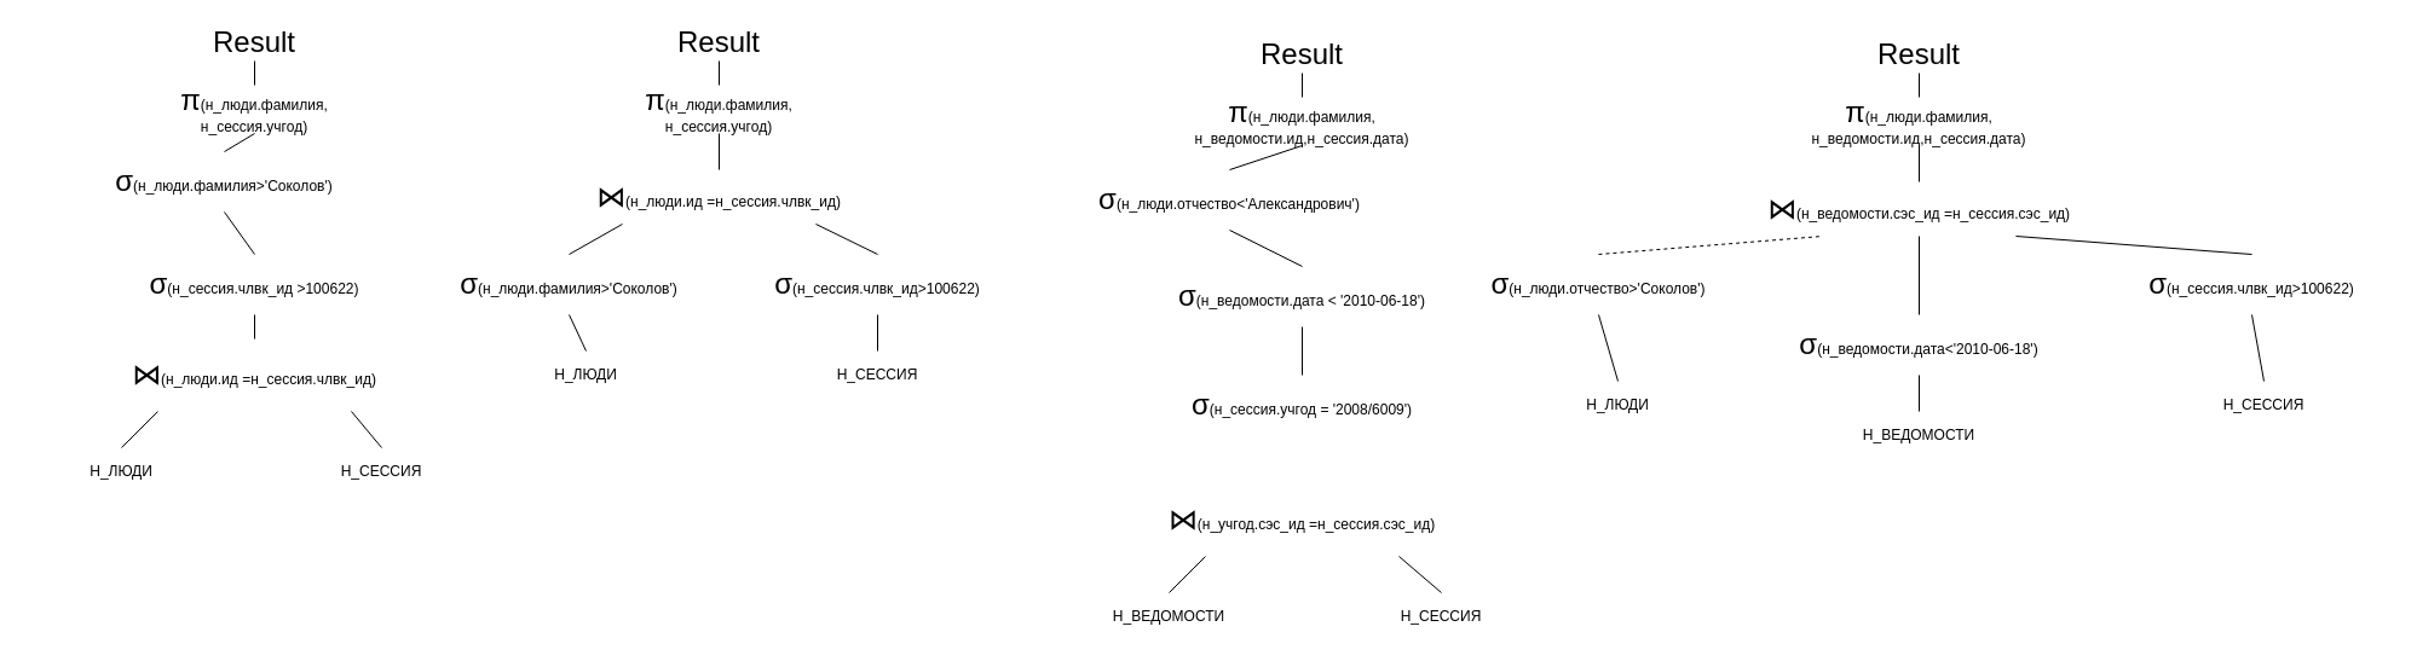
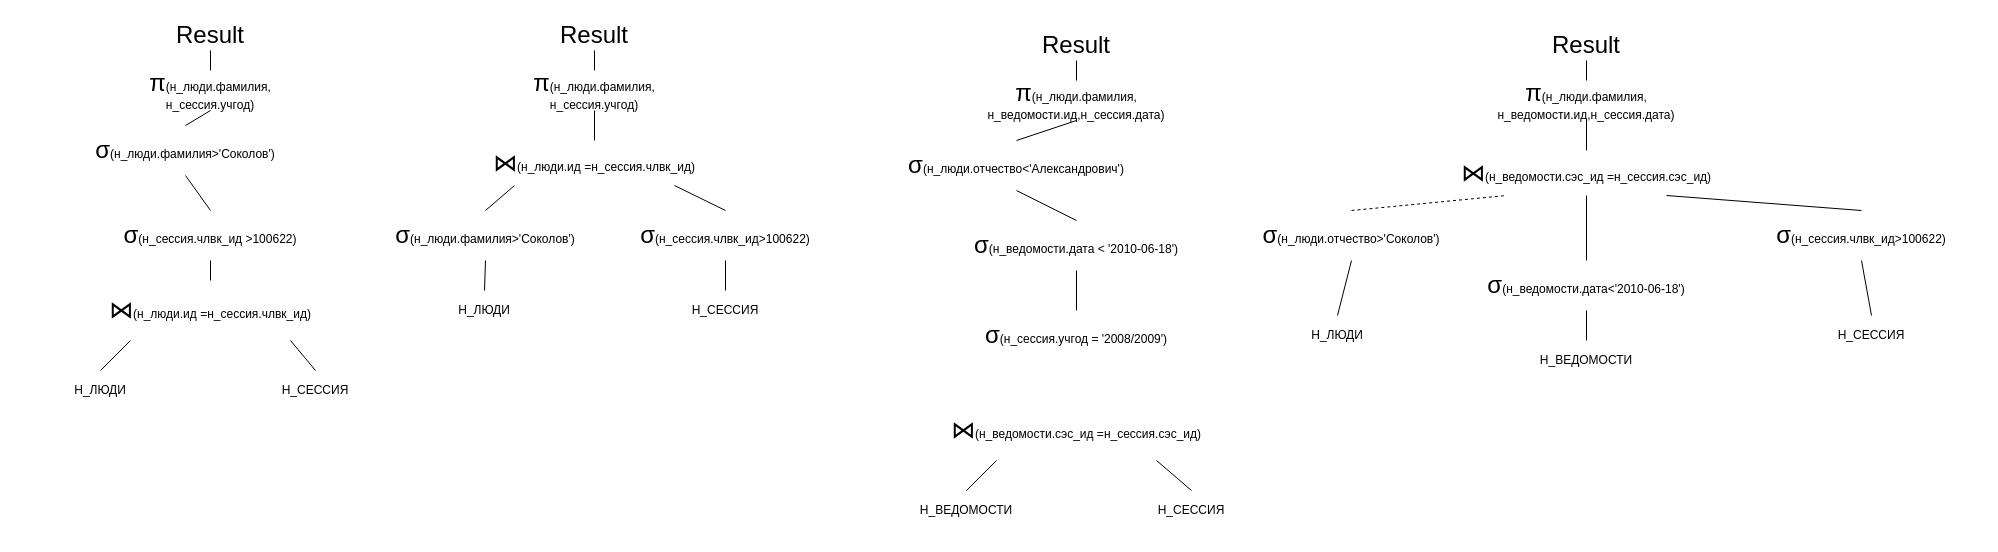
- <mxCell id="17" value="&lt;font face=&quot;Helvetica&quot; style=&quot;&quot;&gt;&lt;font style=&quot;font-size: 24px;&quot;&gt;σ&lt;/font&gt;&lt;font style=&quot;font-size: 12px;&quot;&gt;&lt;font style=&quot;&quot;&gt;(&lt;/font&gt;&lt;font style=&quot;&quot;&gt;н_люди.фамилия&amp;gt;'Cоколов'&lt;/font&gt;&lt;/font&gt;&lt;/font&gt;&lt;span style=&quot;background-color: transparent; color: light-dark(rgb(0, 0, 0), rgb(255, 255, 255));&quot;&gt;)&lt;/span&gt;" style="text;html=1;align=center;verticalAlign=middle;whiteSpace=wrap;rounded=0;" parent="1" vertex="1"><mxGeometry x="355" y="210" width="230" height="50" as="geometry" /></mxCell>
+ <mxCell id="17" value="&lt;font face=&quot;Helvetica&quot; style=&quot;&quot;&gt;&lt;font style=&quot;font-size: 24px;&quot;&gt;σ&lt;/font&gt;&lt;font style=&quot;font-size: 12px;&quot;&gt;&lt;font style=&quot;&quot;&gt;(&lt;/font&gt;&lt;font style=&quot;&quot;&gt;н_люди.фамилия&amp;gt;'Cоколов'&lt;/font&gt;&lt;/font&gt;&lt;/font&gt;&lt;span style=&quot;background-color: transparent; color: light-dark(rgb(0, 0, 0), rgb(255, 255, 255));&quot;&gt;)&lt;/span&gt;" style="text;html=1;align=center;verticalAlign=middle;whiteSpace=wrap;rounded=0;" parent="1" vertex="1"><mxGeometry x="370" y="210" width="230" height="50" as="geometry" /></mxCell>
- <mxCell id="43" value="&lt;font face=&quot;Helvetica&quot; style=&quot;&quot;&gt;&lt;font style=&quot;font-size: 24px;&quot;&gt;σ&lt;/font&gt;&lt;font style=&quot;font-size: 12px;&quot;&gt;&lt;font style=&quot;&quot;&gt;(&lt;/font&gt;&lt;font style=&quot;&quot;&gt;н_люди.отчество&amp;gt;'Cоколов'&lt;/font&gt;&lt;/font&gt;&lt;/font&gt;&lt;span style=&quot;background-color: transparent; color: light-dark(rgb(0, 0, 0), rgb(255, 255, 255));&quot;&gt;)&lt;/span&gt;" style="text;html=1;align=center;verticalAlign=middle;whiteSpace=wrap;rounded=0;" vertex="1" parent="1"><mxGeometry x="1206" y="210" width="230" height="50" as="geometry" /></mxCell>
+ <mxCell id="43" value="&lt;font face=&quot;Helvetica&quot; style=&quot;&quot;&gt;&lt;font style=&quot;font-size: 24px;&quot;&gt;σ&lt;/font&gt;&lt;font style=&quot;font-size: 12px;&quot;&gt;&lt;font style=&quot;&quot;&gt;(&lt;/font&gt;&lt;font style=&quot;&quot;&gt;н_люди.отчество&amp;gt;'Cоколов'&lt;/font&gt;&lt;/font&gt;&lt;/font&gt;&lt;span style=&quot;background-color: transparent; color: light-dark(rgb(0, 0, 0), rgb(255, 255, 255));&quot;&gt;)&lt;/span&gt;" style="text;html=1;align=center;verticalAlign=middle;whiteSpace=wrap;rounded=0;" vertex="1" parent="1"><mxGeometry x="1236" y="210" width="230" height="50" as="geometry" /></mxCell>
- <mxCell id="55" value="&lt;font face=&quot;Helvetica&quot; style=&quot;&quot;&gt;&lt;font style=&quot;font-size: 24px;&quot;&gt;σ&lt;/font&gt;&lt;font style=&quot;font-size: 12px;&quot;&gt;&lt;font style=&quot;&quot;&gt;(н_сессия.учгод = '2008/6009'&lt;/font&gt;&lt;/font&gt;&lt;/font&gt;&lt;span style=&quot;background-color: initial;&quot;&gt;)&lt;/span&gt;" style="text;html=1;align=center;verticalAlign=middle;whiteSpace=wrap;rounded=0;" vertex="1" parent="1"><mxGeometry x="961" y="310" width="230" height="50" as="geometry" /></mxCell>
+ <mxCell id="55" value="&lt;font face=&quot;Helvetica&quot; style=&quot;&quot;&gt;&lt;font style=&quot;font-size: 24px;&quot;&gt;σ&lt;/font&gt;&lt;font style=&quot;font-size: 12px;&quot;&gt;&lt;font style=&quot;&quot;&gt;(н_сессия.учгод = '2008/2009'&lt;/font&gt;&lt;/font&gt;&lt;/font&gt;&lt;span style=&quot;background-color: initial;&quot;&gt;)&lt;/span&gt;" style="text;html=1;align=center;verticalAlign=middle;whiteSpace=wrap;rounded=0;" vertex="1" parent="1"><mxGeometry x="961" y="310" width="230" height="50" as="geometry" /></mxCell>
- <mxCell id="32" value="&lt;span style=&quot;color: rgb(0, 0, 0); font-style: normal; font-variant-ligatures: normal; font-variant-caps: normal; font-weight: 400; letter-spacing: normal; orphans: 2; text-align: left; text-indent: 0px; text-transform: none; widows: 2; word-spacing: 0px; -webkit-text-stroke-width: 0px; white-space: normal; background-color: rgb(255, 255, 255); text-decoration-thickness: initial; text-decoration-style: initial; text-decoration-color: initial; float: none; display: inline !important;&quot;&gt;&lt;font style=&quot;font-size: 24px;&quot; face=&quot;Helvetica&quot;&gt;⋈&lt;/font&gt;&lt;font style=&quot;font-size: 12px;&quot; face=&quot;Helvetica&quot;&gt;(н_учгод.cэс_ид =н_сессия.сэс_ид)&lt;/font&gt;&lt;/span&gt;" style="text;html=1;align=center;verticalAlign=middle;whiteSpace=wrap;rounded=0;" vertex="1" parent="1"><mxGeometry x="916" y="400" width="320" height="60" as="geometry" /></mxCell>
+ <mxCell id="32" value="&lt;span style=&quot;color: rgb(0, 0, 0); font-style: normal; font-variant-ligatures: normal; font-variant-caps: normal; font-weight: 400; letter-spacing: normal; orphans: 2; text-align: left; text-indent: 0px; text-transform: none; widows: 2; word-spacing: 0px; -webkit-text-stroke-width: 0px; white-space: normal; background-color: rgb(255, 255, 255); text-decoration-thickness: initial; text-decoration-style: initial; text-decoration-color: initial; float: none; display: inline !important;&quot;&gt;&lt;font style=&quot;font-size: 24px;&quot; face=&quot;Helvetica&quot;&gt;⋈&lt;/font&gt;&lt;font style=&quot;font-size: 12px;&quot; face=&quot;Helvetica&quot;&gt;(н_ведомости.cэс_ид =н_сессия.сэс_ид)&lt;/font&gt;&lt;/span&gt;" style="text;html=1;align=center;verticalAlign=middle;whiteSpace=wrap;rounded=0;" vertex="1" parent="1"><mxGeometry x="916" y="400" width="320" height="60" as="geometry" /></mxCell>
